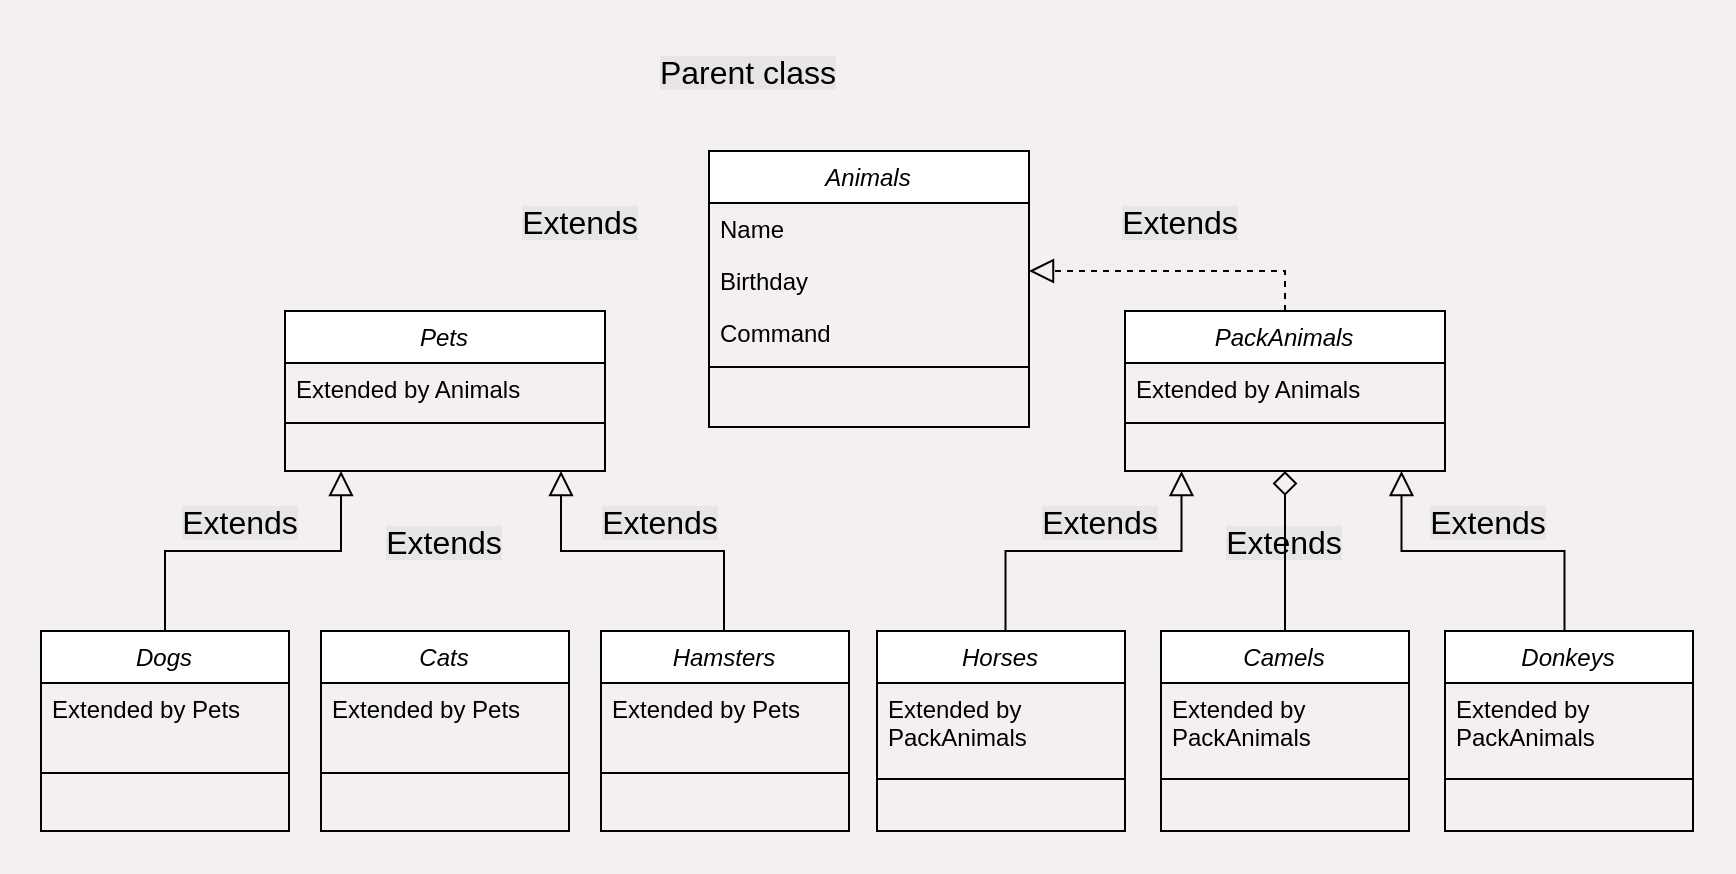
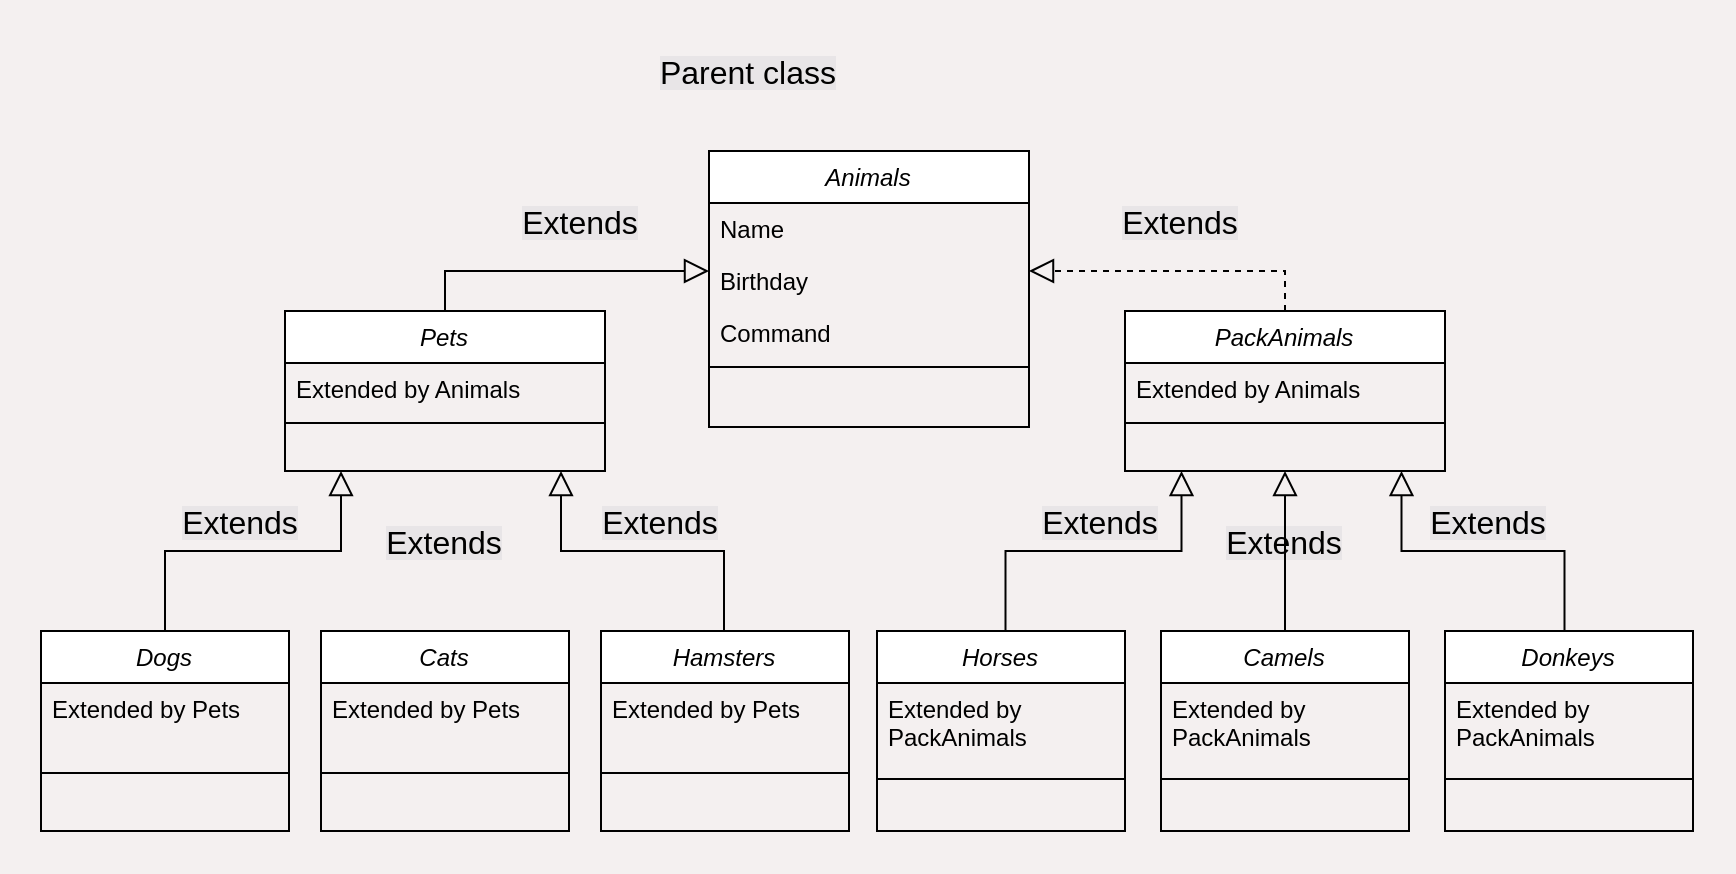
+ <mxCell id="7" value="" style="endArrow=block;endSize=10;endFill=0;shadow=0;strokeWidth=1;rounded=0;edgeStyle=elbowEdgeStyle;elbow=vertical;exitX=0.5;exitY=0;exitDx=0;exitDy=0;" parent="1" source="12" target="2" edge="1"><mxGeometry width="160" relative="1" as="geometry"><mxPoint x="180" y="155" as="sourcePoint" /><mxPoint x="350" y="158" as="targetPoint" /><Array as="points"><mxPoint x="240" y="135" /><mxPoint x="320" y="135" /><mxPoint x="310" y="135" /></Array></mxGeometry></mxCell>
- <mxCell id="46" value="" style="endArrow=diamond;endSize=10;endFill=0;shadow=0;strokeWidth=1;rounded=0;edgeStyle=elbowEdgeStyle;elbow=vertical;exitX=0.5;exitY=0;exitDx=0;exitDy=0;entryX=0.5;entryY=1;entryDx=0;entryDy=0;" parent="1" source="18" target="9" edge="1"><mxGeometry width="160" relative="1" as="geometry"><mxPoint x="512.25" y="325" as="sourcePoint" /><mxPoint x="600.25" y="245" as="targetPoint" /><Array as="points"><mxPoint x="640" y="275" /><mxPoint x="538.25" y="175" /><mxPoint x="528.25" y="175" /></Array></mxGeometry></mxCell>
+ <mxCell id="46" value="" style="endArrow=block;endSize=10;endFill=0;shadow=0;strokeWidth=1;rounded=0;edgeStyle=elbowEdgeStyle;elbow=vertical;exitX=0.5;exitY=0;exitDx=0;exitDy=0;entryX=0.5;entryY=1;entryDx=0;entryDy=0;" parent="1" source="18" target="9" edge="1"><mxGeometry width="160" relative="1" as="geometry"><mxPoint x="512.25" y="325" as="sourcePoint" /><mxPoint x="600.25" y="245" as="targetPoint" /><Array as="points"><mxPoint x="640" y="275" /><mxPoint x="538.25" y="175" /><mxPoint x="528.25" y="175" /></Array></mxGeometry></mxCell>
